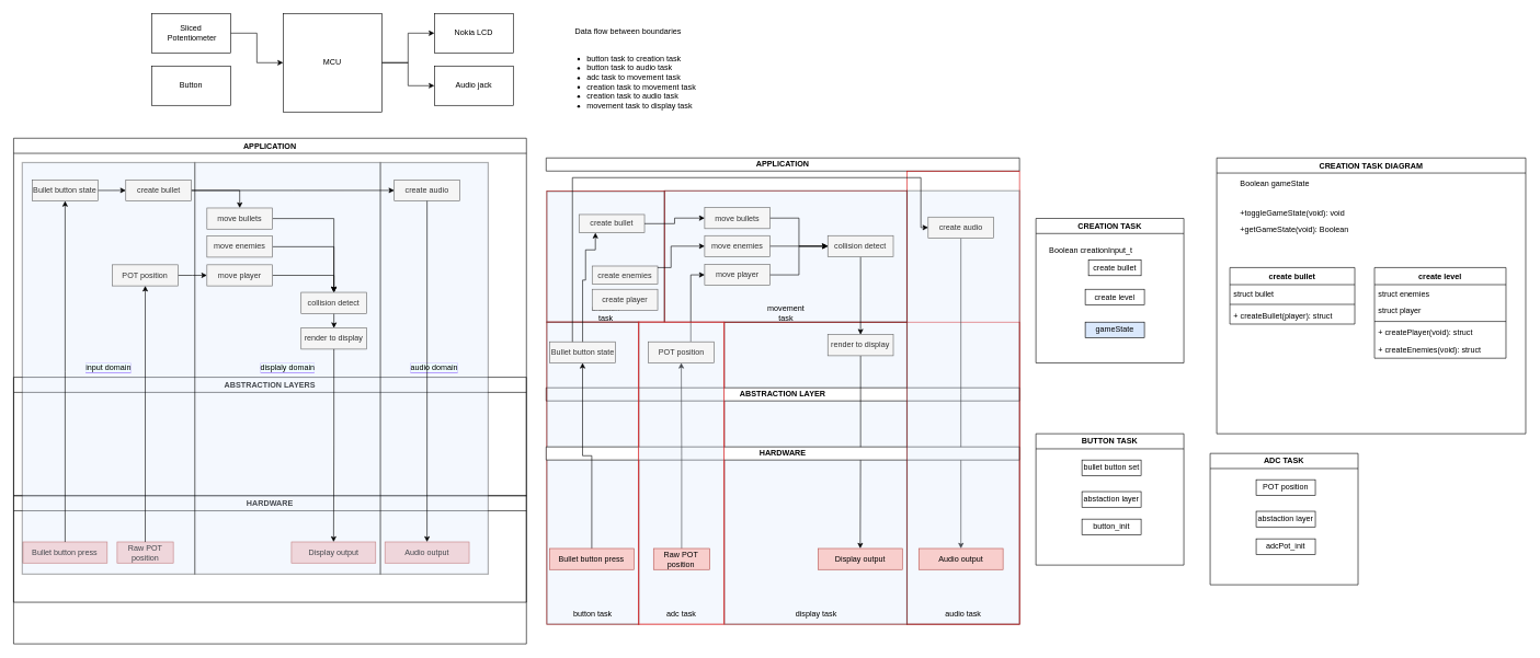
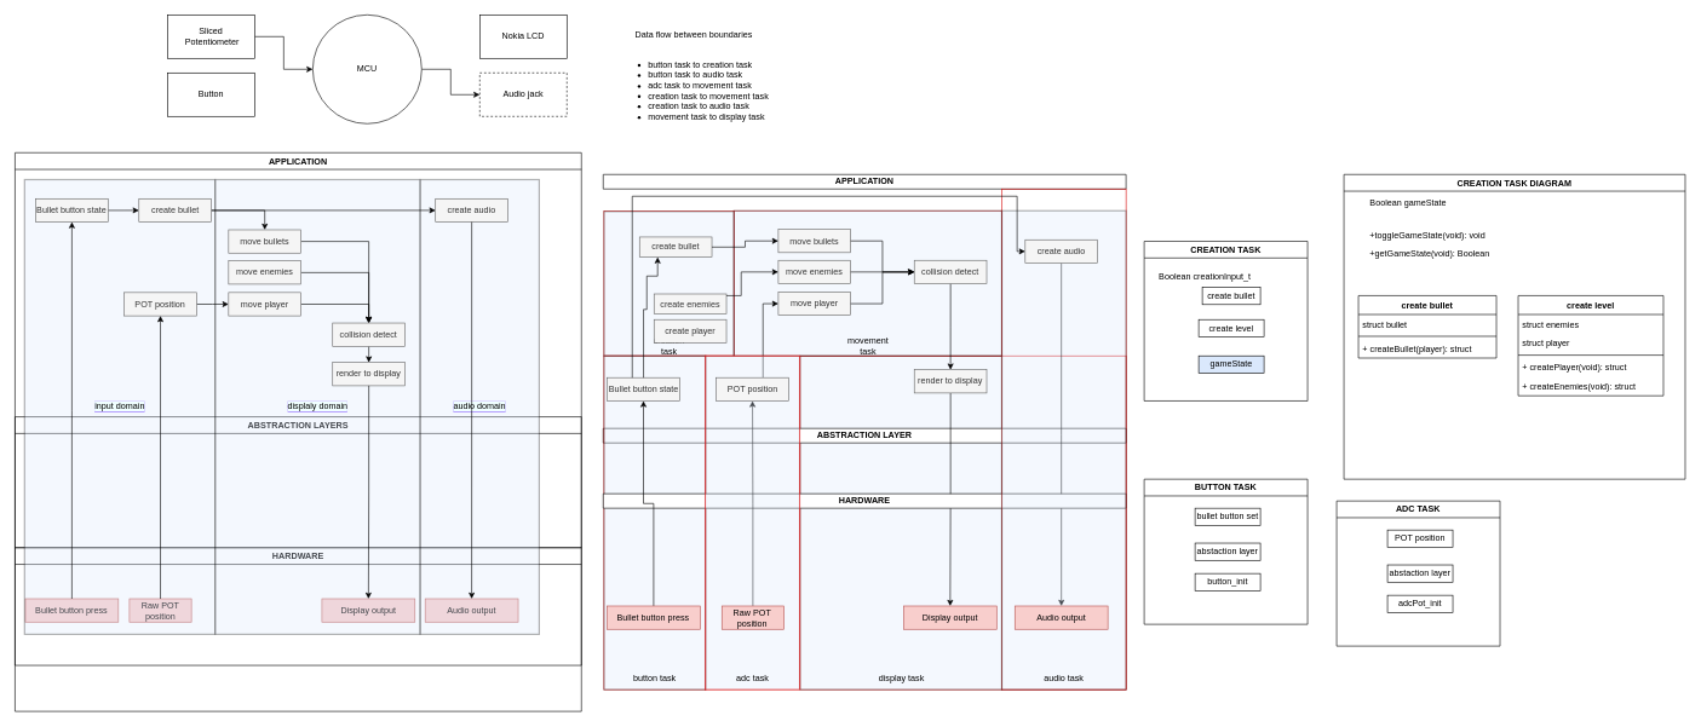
- <mxCell id="5" style="edgeStyle=orthogonalEdgeStyle;rounded=0;orthogonalLoop=1;jettySize=auto;html=1;entryX=0;entryY=0.5;entryDx=0;entryDy=0;" parent="1" source="7" target="8" edge="1"><mxGeometry relative="1" as="geometry" /></mxCell>
- <mxCell id="7" value="MCU" style="whiteSpace=wrap;html=1;aspect=fixed;" parent="1" vertex="1"><mxGeometry x="430" y="20" width="150" height="150" as="geometry" /></mxCell>
+ <mxCell id="7" value="MCU" style="ellipse;whiteSpace=wrap;html=1;aspect=fixed;" parent="1" vertex="1"><mxGeometry x="430" y="20" width="150" height="150" as="geometry" /></mxCell>
- <mxCell id="9" value="Audio jack" style="rounded=0;whiteSpace=wrap;html=1;" parent="1" vertex="1"><mxGeometry x="660" y="100" width="120" height="60" as="geometry" /></mxCell>
+ <mxCell id="9" value="Audio jack" style="rounded=0;whiteSpace=wrap;html=1;dashed=1;" parent="1" vertex="1"><mxGeometry x="660" y="100" width="120" height="60" as="geometry" /></mxCell>
